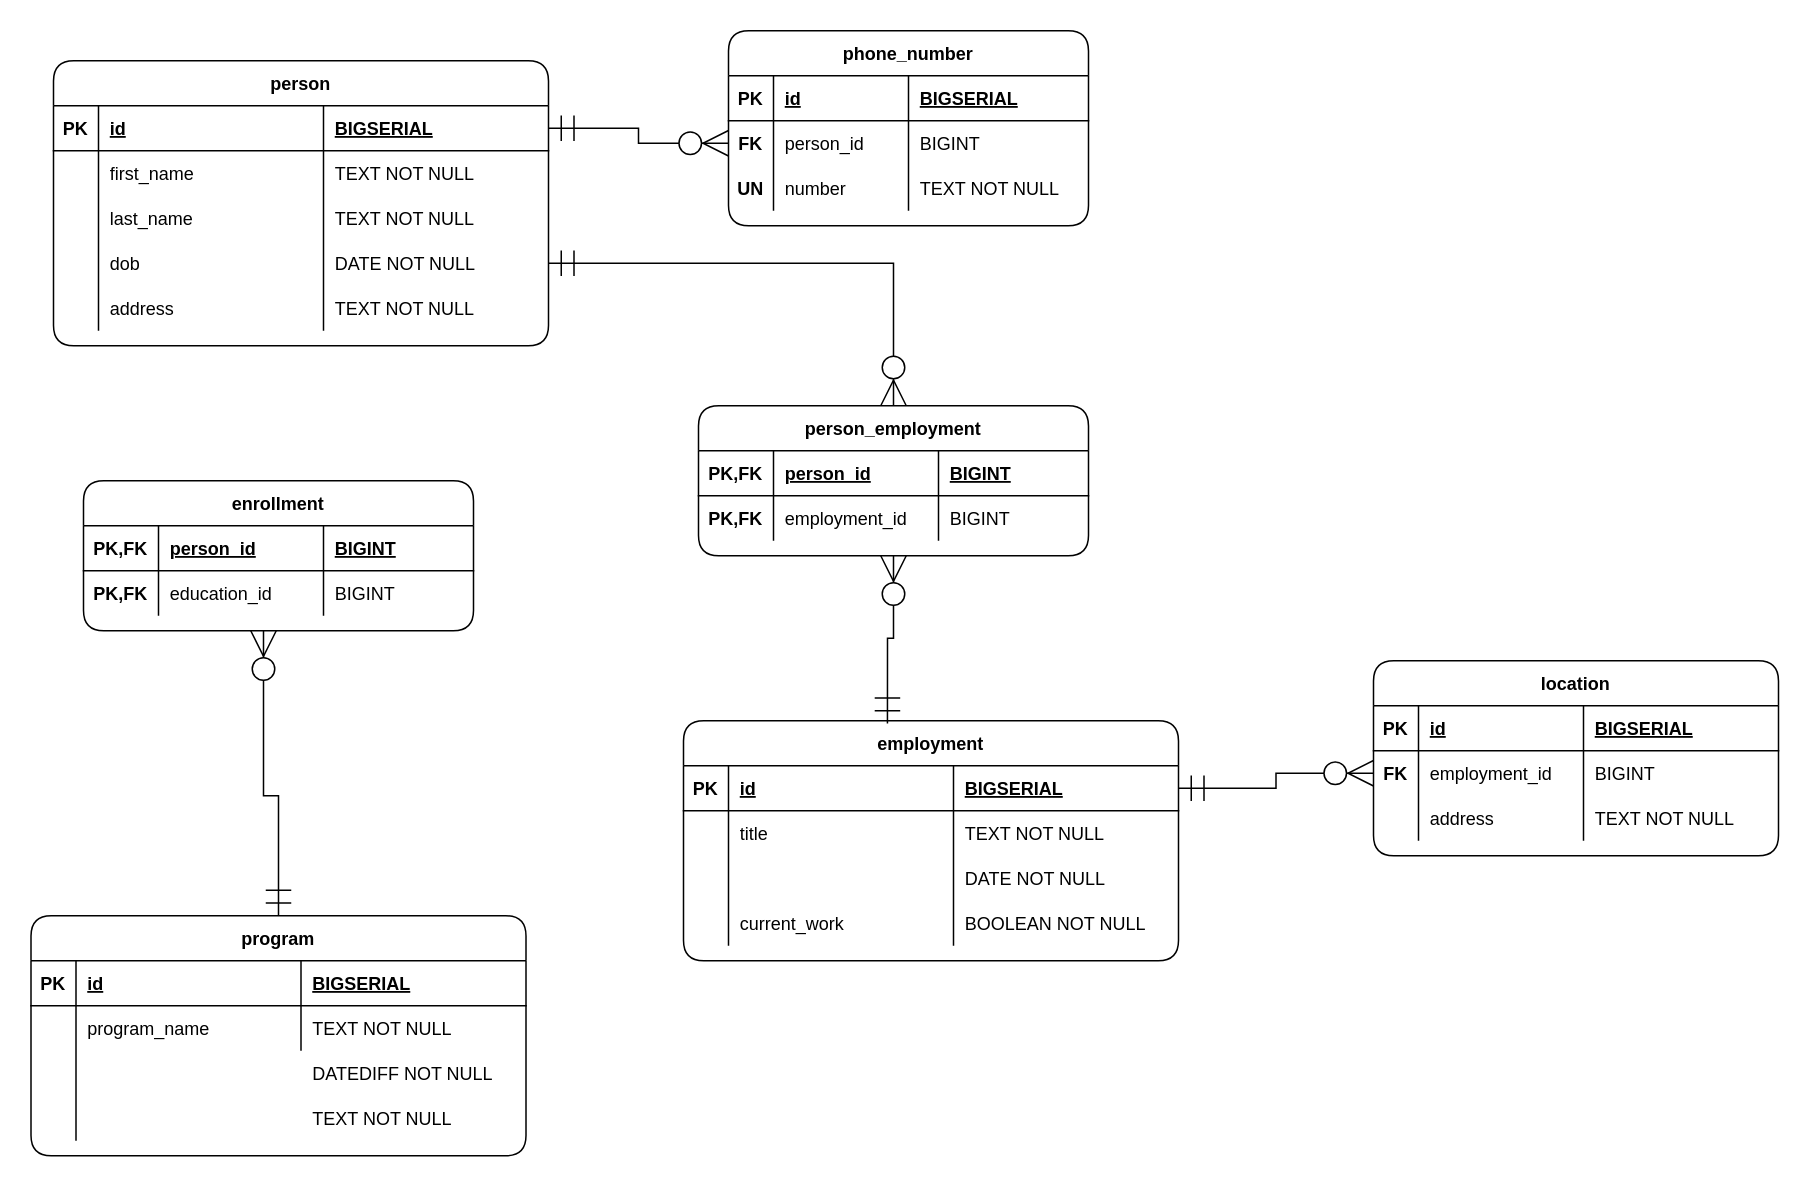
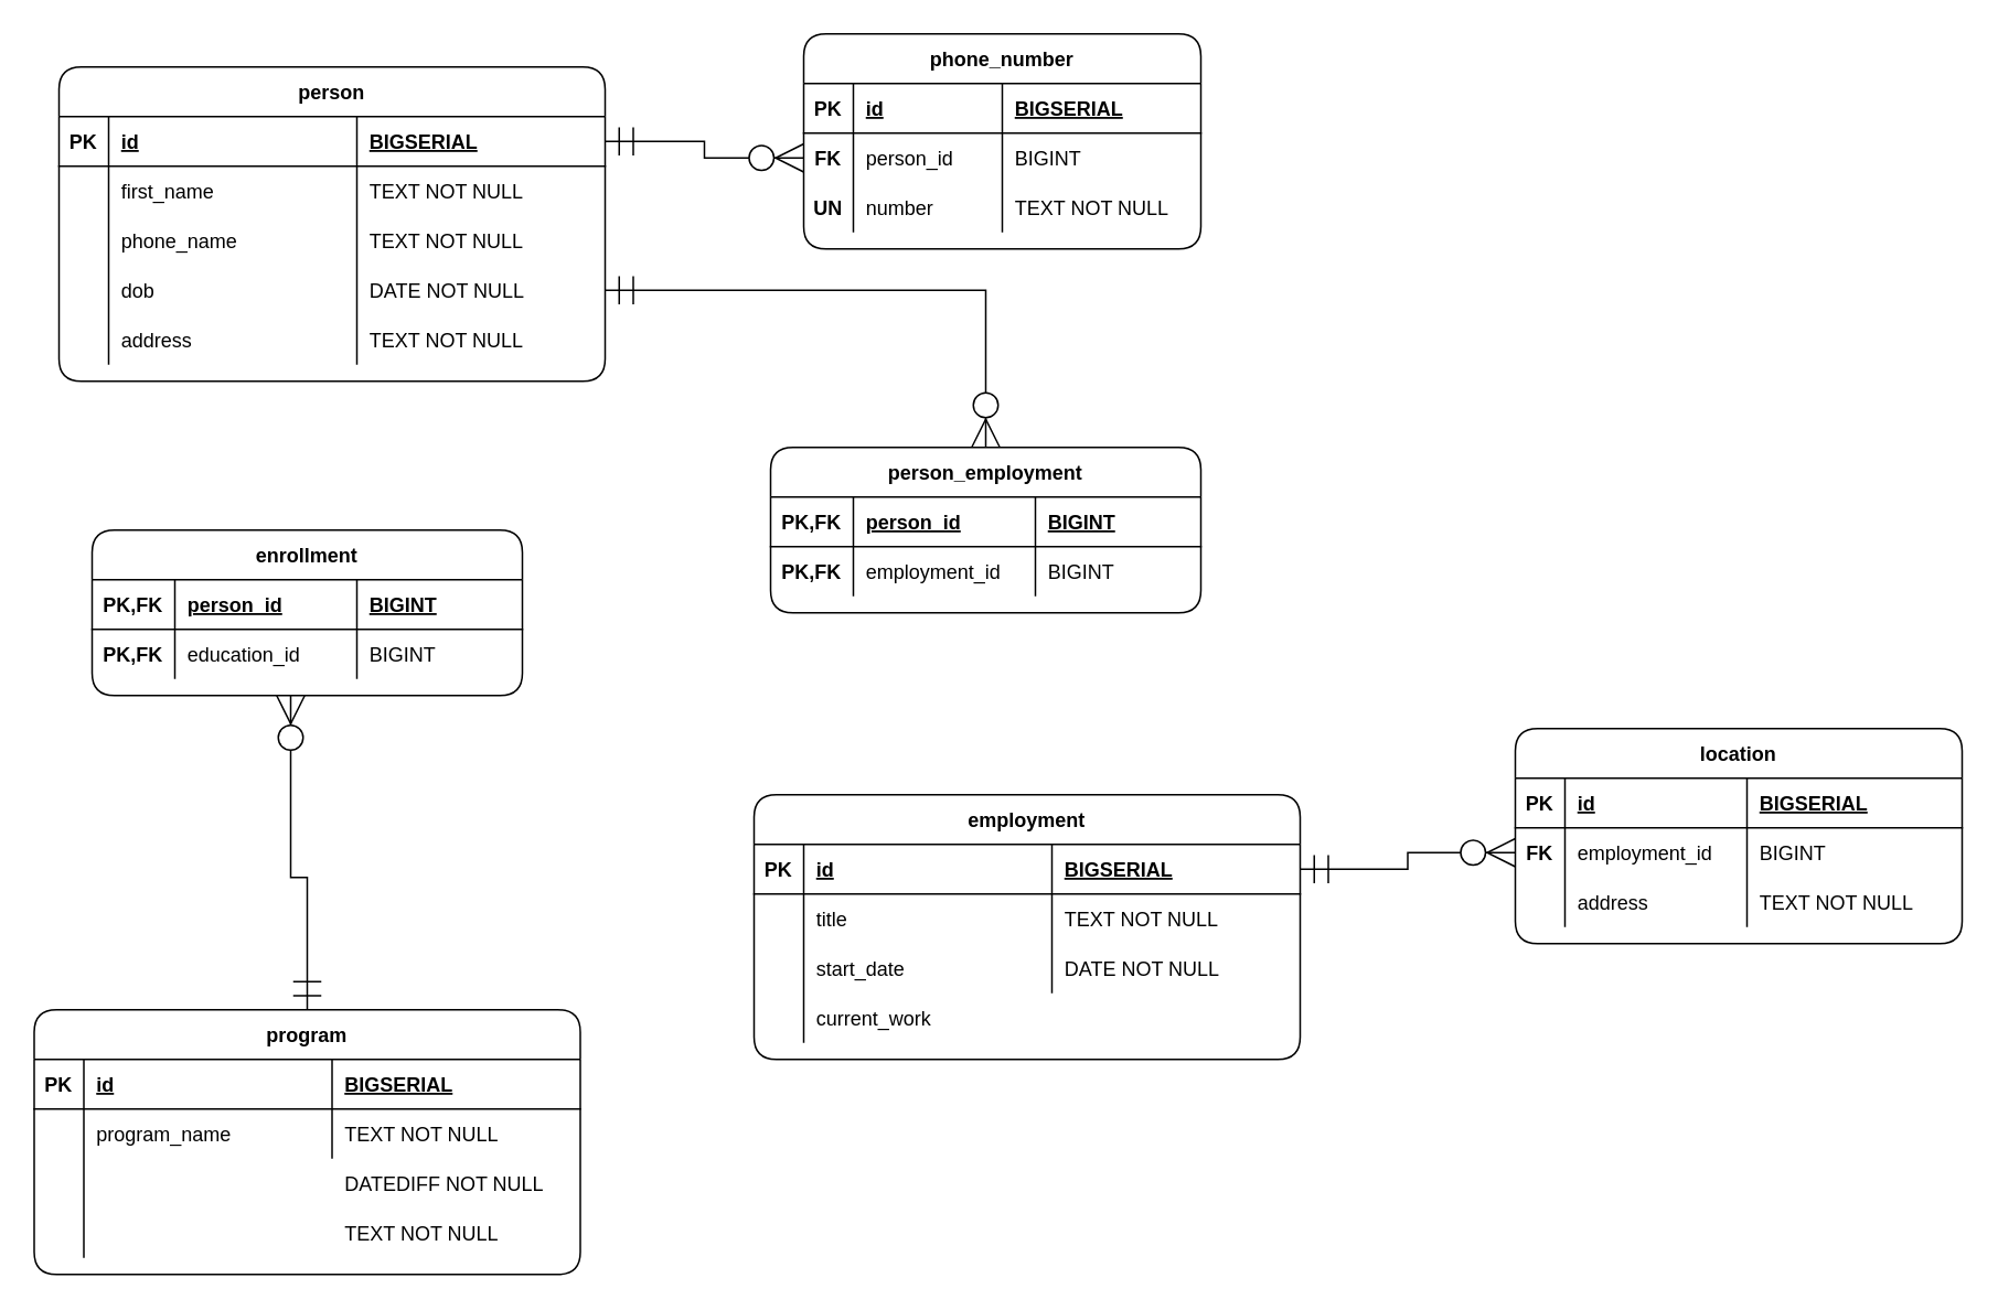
- <mxCell id="13" value="last_name" style="shape=partialRectangle;connectable=0;fillColor=none;top=0;left=0;bottom=0;right=0;align=left;spacingLeft=6;overflow=hidden;" parent="11" vertex="1"><mxGeometry x="30" width="150" height="30" as="geometry" /></mxCell>
+ <mxCell id="13" value="phone_name" style="shape=partialRectangle;connectable=0;fillColor=none;top=0;left=0;bottom=0;right=0;align=left;spacingLeft=6;overflow=hidden;" parent="11" vertex="1"><mxGeometry x="30" width="150" height="30" as="geometry" /></mxCell>
- <mxCell id="84" style="edgeStyle=orthogonalEdgeStyle;rounded=0;orthogonalLoop=1;jettySize=auto;html=1;exitX=0.5;exitY=1;exitDx=0;exitDy=0;entryX=0.412;entryY=0.011;entryDx=0;entryDy=0;entryPerimeter=0;startArrow=ERzeroToMany;startFill=1;endArrow=ERmandOne;endFill=0;startSize=15;endSize=15;" parent="1" source="85" target="53" edge="1"><mxGeometry relative="1" as="geometry" /></mxCell>
+ <mxCell id="64" value="start_date" style="shape=partialRectangle;connectable=0;fillColor=none;top=0;left=0;bottom=0;right=0;align=left;spacingLeft=6;overflow=hidden;" parent="62" vertex="1"><mxGeometry x="30" width="150" height="30" as="geometry" /></mxCell>
- <mxCell id="69" value="BOOLEAN NOT NULL" style="shape=partialRectangle;connectable=0;fillColor=none;top=0;left=0;bottom=0;right=0;align=left;spacingLeft=6;overflow=hidden;" parent="66" vertex="1"><mxGeometry x="180" width="150" height="30" as="geometry" /></mxCell>
